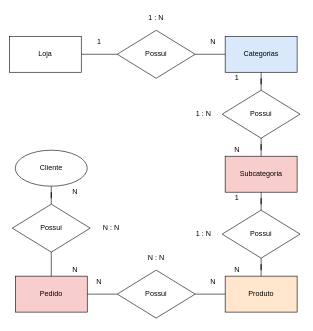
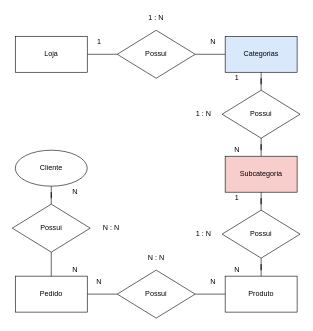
- <mxCell id="3" value="Loja" style="rounded=0;whiteSpace=wrap;html=1;" vertex="1" parent="1"><mxGeometry x="15" y="60" width="120" height="60" as="geometry" /></mxCell>
+ <mxCell id="3" value="Loja" style="rounded=0;whiteSpace=wrap;html=1;" vertex="1" parent="1"><mxGeometry x="25" y="60" width="120" height="60" as="geometry" /></mxCell>
- <mxCell id="19" value="Pedido" style="rounded=0;whiteSpace=wrap;html=1;fillColor=#f8cecc;" vertex="1" parent="1"><mxGeometry x="25" y="460" width="120" height="60" as="geometry" /></mxCell>
+ <mxCell id="19" value="Pedido" style="rounded=0;whiteSpace=wrap;html=1;" vertex="1" parent="1"><mxGeometry x="25" y="460" width="120" height="60" as="geometry" /></mxCell>
- <mxCell id="13" value="Produto" style="rounded=0;whiteSpace=wrap;html=1;fillColor=#ffe6cc;" vertex="1" parent="1"><mxGeometry x="375" y="460" width="120" height="60" as="geometry" /></mxCell>
+ <mxCell id="13" value="Produto" style="rounded=0;whiteSpace=wrap;html=1;" vertex="1" parent="1"><mxGeometry x="375" y="460" width="120" height="60" as="geometry" /></mxCell>
